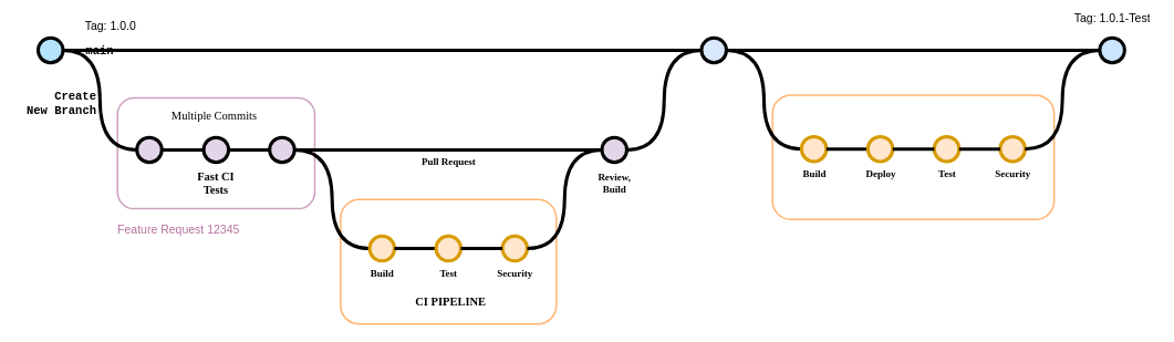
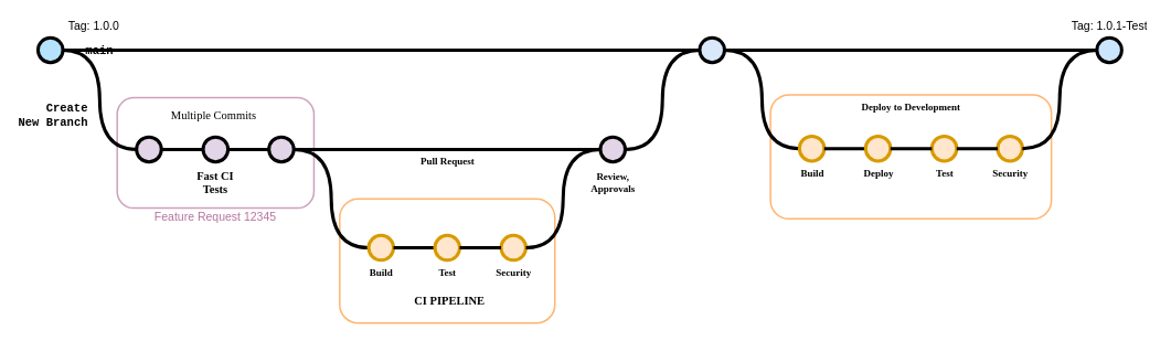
- <mxCell id="52" value="Tag: 1.0.1-Test" style="text;html=1;strokeColor=none;fillColor=none;align=center;verticalAlign=middle;whiteSpace=wrap;overflow=hidden;fontSize=14;" parent="1" vertex="1"><mxGeometry x="1287.5" y="10" width="105" height="20" as="geometry" /></mxCell>
+ <mxCell id="52" value="Tag: 1.0.1-Test" style="text;html=1;strokeColor=none;fillColor=none;align=center;verticalAlign=middle;whiteSpace=wrap;overflow=hidden;fontSize=14;" parent="1" vertex="1"><mxGeometry x="1287.5" y="20" width="105" height="20" as="geometry" /></mxCell>
- <mxCell id="15" value="Tag: 1.0.0" style="text;html=1;strokeColor=none;fillColor=none;align=center;verticalAlign=middle;whiteSpace=wrap;overflow=hidden;fontSize=14;" parent="1" vertex="1"><mxGeometry x="98.38" y="20" width="70" height="20" as="geometry" /></mxCell>
+ <mxCell id="15" value="Tag: 1.0.0" style="text;html=1;strokeColor=none;fillColor=none;align=center;verticalAlign=middle;whiteSpace=wrap;overflow=hidden;fontSize=14;" parent="1" vertex="1"><mxGeometry x="78.38" y="20" width="70" height="20" as="geometry" /></mxCell>
- <mxCell id="13" value="Create&lt;br&gt;New Branch" style="text;html=1;strokeColor=none;fillColor=none;align=right;verticalAlign=middle;whiteSpace=wrap;overflow=hidden;fontSize=14;fontStyle=1;fontFamily=Courier New;" parent="1" vertex="1"><mxGeometry x="30" y="104" width="88.38" height="40" as="geometry" /></mxCell>
+ <mxCell id="13" value="Create&lt;br&gt;New Branch" style="text;html=1;strokeColor=none;fillColor=none;align=right;verticalAlign=middle;whiteSpace=wrap;overflow=hidden;fontSize=14;fontStyle=1;fontFamily=Courier New;" parent="1" vertex="1"><mxGeometry x="20" y="119" width="88.38" height="40" as="geometry" /></mxCell>
+ <mxCell id="51" value="Deploy to Development" style="text;html=1;align=center;verticalAlign=middle;resizable=0;points=[];autosize=1;strokeColor=none;fillColor=none;fontFamily=Verdana;fontStyle=1" parent="1" vertex="1"><mxGeometry x="1010.26" y="114" width="180" height="30" as="geometry" /></mxCell>
- <mxCell id="43" value="Review,&lt;br&gt;Build" style="text;html=1;align=center;verticalAlign=middle;resizable=0;points=[];autosize=1;strokeColor=none;fillColor=none;fontFamily=Verdana;fontStyle=1" parent="1" vertex="1"><mxGeometry x="695" y="200" width="90" height="40" as="geometry" /></mxCell>
+ <mxCell id="43" value="Review,&lt;br&gt;Approvals" style="text;html=1;align=center;verticalAlign=middle;resizable=0;points=[];autosize=1;strokeColor=none;fillColor=none;fontFamily=Verdana;fontStyle=1" parent="1" vertex="1"><mxGeometry x="695" y="200" width="90" height="40" as="geometry" /></mxCell>
- <mxCell id="14" value="&lt;font color=&quot;#b5739d&quot;&gt;Feature Request 12345&lt;/font&gt;" style="text;html=1;strokeColor=none;fillColor=none;align=center;verticalAlign=middle;whiteSpace=wrap;overflow=hidden;fontSize=14;fontStyle=0;fontColor=#009900;" parent="1" vertex="1"><mxGeometry x="113.88" y="266" width="202.25" height="20" as="geometry" /></mxCell>
+ <mxCell id="14" value="&lt;font color=&quot;#b5739d&quot;&gt;Feature Request 12345&lt;/font&gt;" style="text;html=1;strokeColor=none;fillColor=none;align=center;verticalAlign=middle;whiteSpace=wrap;overflow=hidden;fontSize=14;fontStyle=0;fontColor=#009900;" parent="1" vertex="1"><mxGeometry x="158.88" y="251" width="202.25" height="20" as="geometry" /></mxCell>
